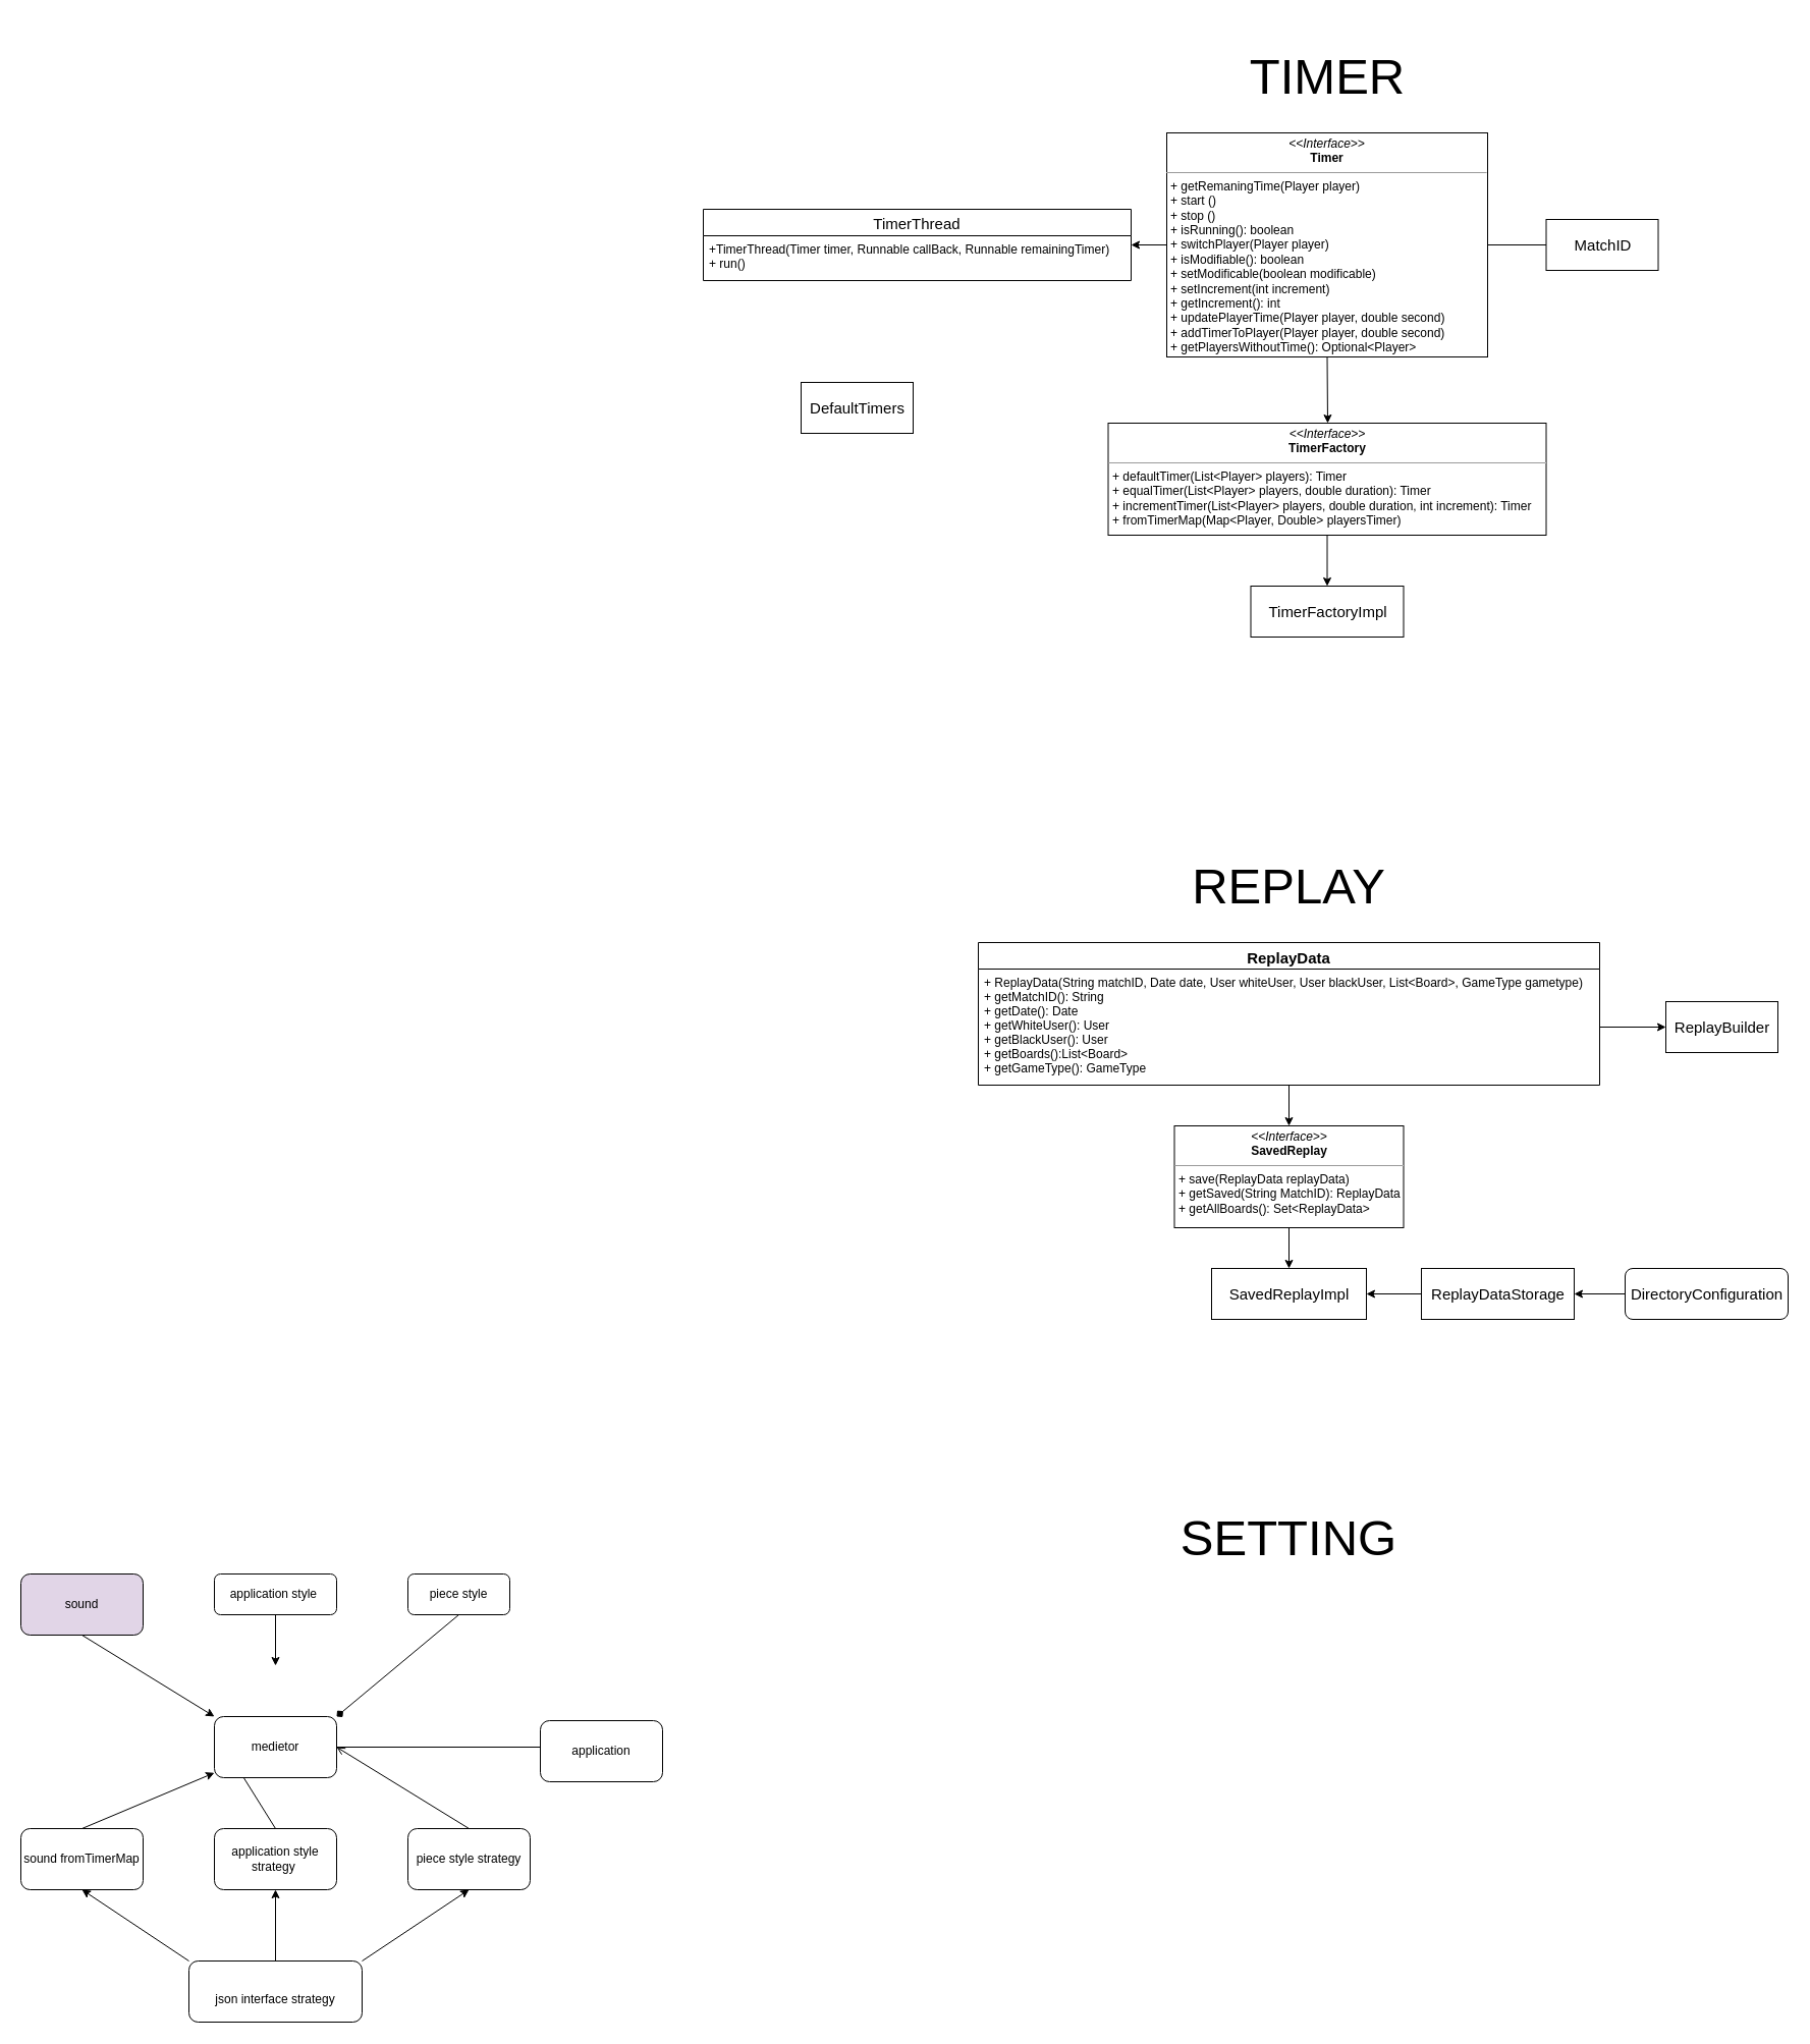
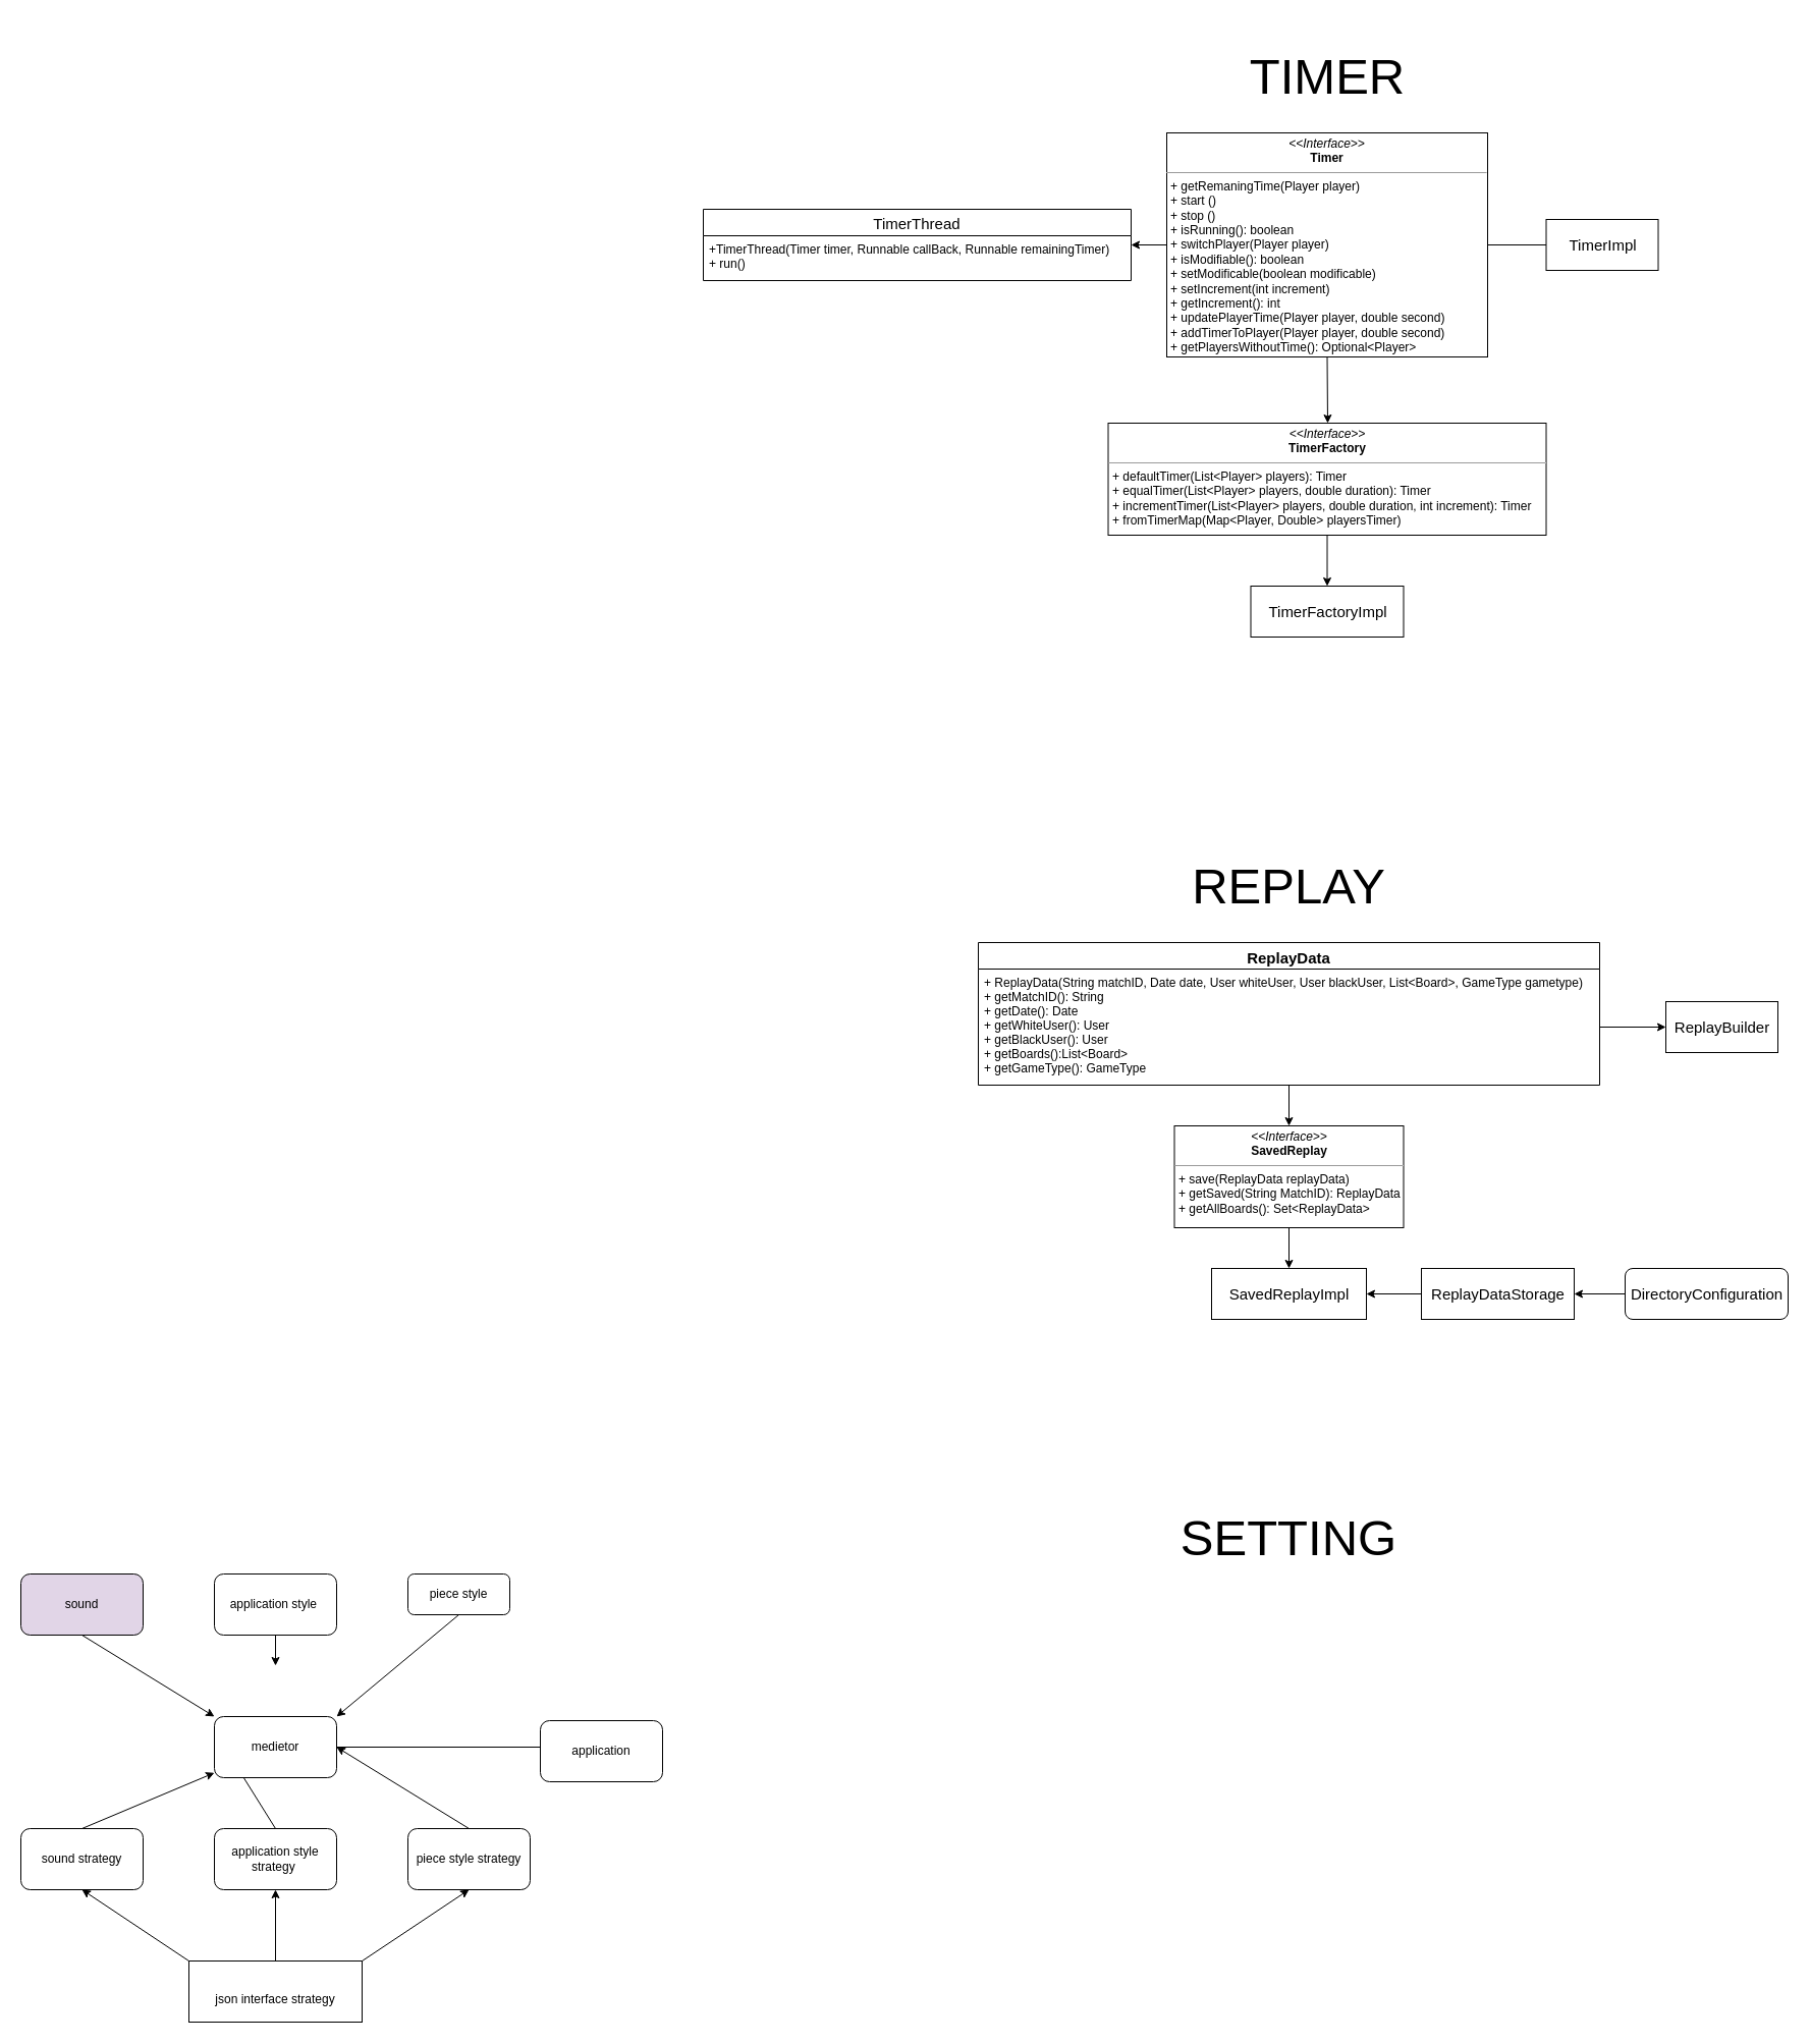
- <mxCell id="28" value="MatchID" style="html=1;fontSize=15;" vertex="1" parent="1"><mxGeometry x="1517.5" y="215" width="110" height="50" as="geometry" /></mxCell>
+ <mxCell id="28" value="TimerImpl" style="html=1;fontSize=15;" vertex="1" parent="1"><mxGeometry x="1517.5" y="215" width="110" height="50" as="geometry" /></mxCell>
- <mxCell id="47" value="DefaultTimers&lt;br&gt;" style="html=1;fontSize=15;" vertex="1" parent="1"><mxGeometry x="786" y="375" width="110" height="50" as="geometry" /></mxCell>
- <mxCell id="5" value="application style&amp;nbsp;" style="rounded=1;whiteSpace=wrap;html=1;" parent="1" vertex="1"><mxGeometry x="210" y="1545" width="120" height="40" as="geometry" /></mxCell>
+ <mxCell id="5" value="application style&amp;nbsp;" style="rounded=1;whiteSpace=wrap;html=1;" parent="1" vertex="1"><mxGeometry x="210" y="1545" width="120" height="60" as="geometry" /></mxCell>
- <mxCell id="6" style="edgeStyle=none;rounded=0;orthogonalLoop=1;jettySize=auto;html=1;exitX=0.5;exitY=1;exitDx=0;exitDy=0;entryX=1;entryY=0;entryDx=0;entryDy=0;endArrow=diamond;" parent="1" source="7" target="20" edge="1"><mxGeometry relative="1" as="geometry" /></mxCell>
+ <mxCell id="6" style="edgeStyle=none;rounded=0;orthogonalLoop=1;jettySize=auto;html=1;exitX=0.5;exitY=1;exitDx=0;exitDy=0;entryX=1;entryY=0;entryDx=0;entryDy=0;" parent="1" source="7" target="20" edge="1"><mxGeometry relative="1" as="geometry" /></mxCell>
- <mxCell id="16" style="edgeStyle=none;rounded=0;orthogonalLoop=1;jettySize=auto;html=1;exitX=0.5;exitY=0;exitDx=0;exitDy=0;entryX=1;entryY=0.5;entryDx=0;entryDy=0;endArrow=open;" parent="1" source="17" target="20" edge="1"><mxGeometry relative="1" as="geometry" /></mxCell>
+ <mxCell id="16" style="edgeStyle=none;rounded=0;orthogonalLoop=1;jettySize=auto;html=1;exitX=0.5;exitY=0;exitDx=0;exitDy=0;entryX=1;entryY=0.5;entryDx=0;entryDy=0;" parent="1" source="17" target="20" edge="1"><mxGeometry relative="1" as="geometry" /></mxCell>
- <mxCell id="13" value="sound fromTimerMap" style="rounded=1;whiteSpace=wrap;html=1;" parent="1" vertex="1"><mxGeometry x="20" y="1795" width="120" height="60" as="geometry" /></mxCell>
+ <mxCell id="13" value="sound strategy" style="rounded=1;whiteSpace=wrap;html=1;" parent="1" vertex="1"><mxGeometry x="20" y="1795" width="120" height="60" as="geometry" /></mxCell>
- <mxCell id="11" value="&lt;br&gt;json interface strategy" style="rounded=1;whiteSpace=wrap;html=1;" parent="1" vertex="1"><mxGeometry x="185" y="1925" width="170" height="60" as="geometry" /></mxCell>
+ <mxCell id="11" value="&lt;br&gt;json interface strategy" style="whiteSpace=wrap;html=1;rounded=0;" parent="1" vertex="1"><mxGeometry x="185" y="1925" width="170" height="60" as="geometry" /></mxCell>
